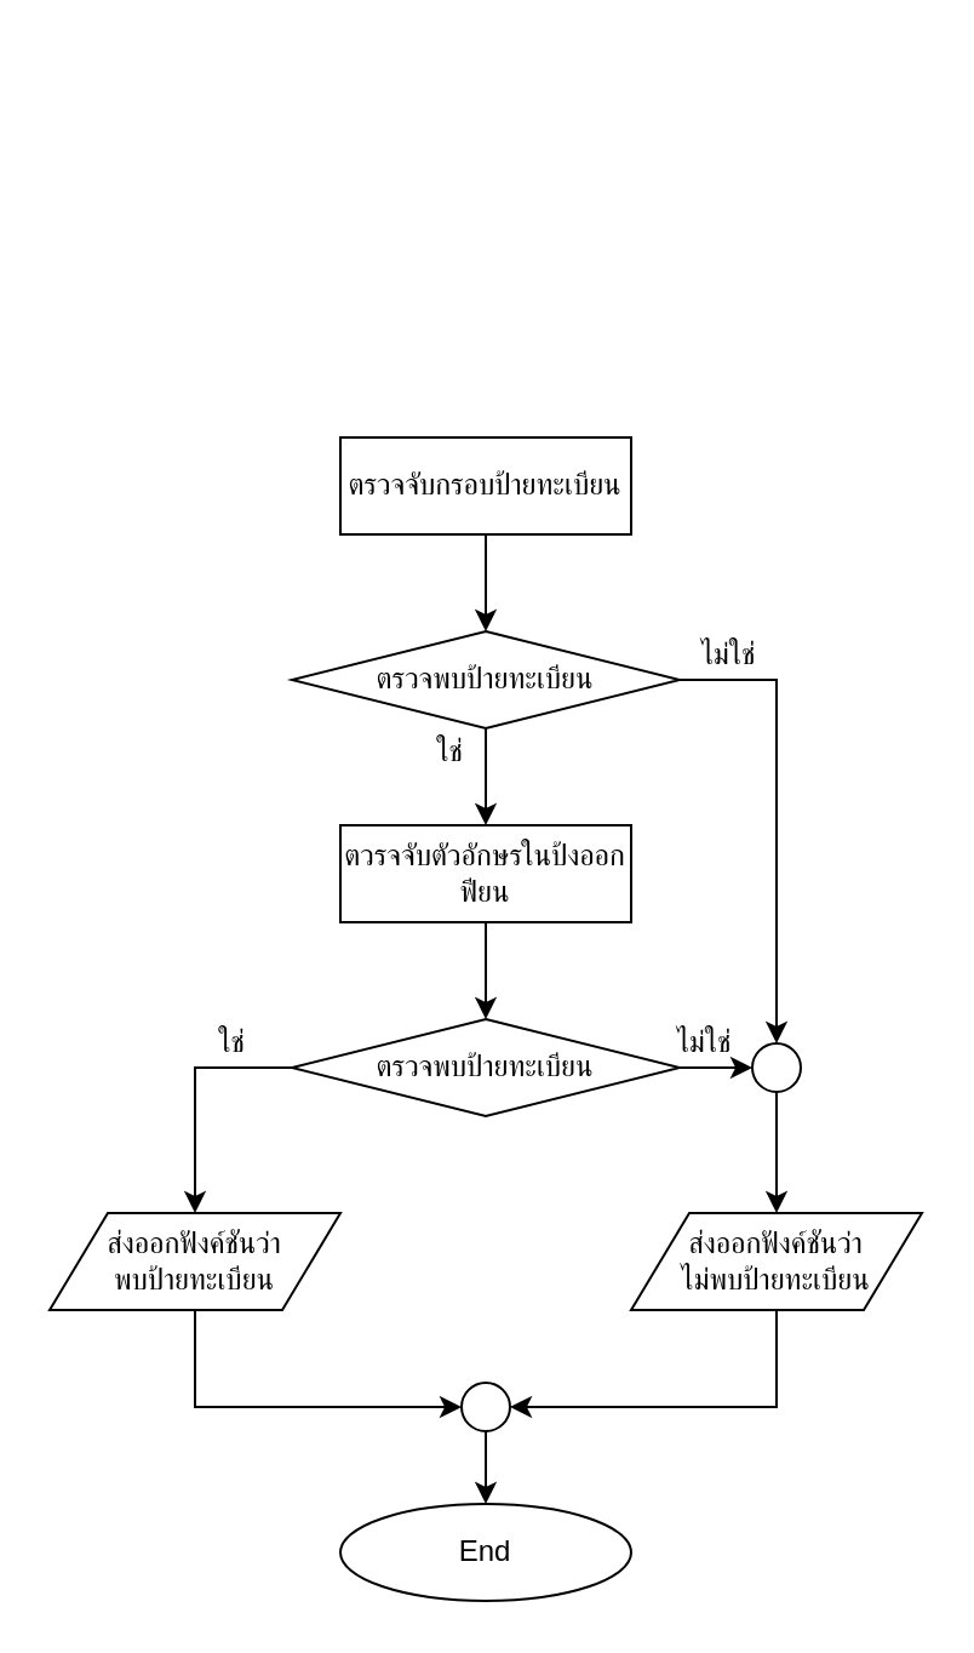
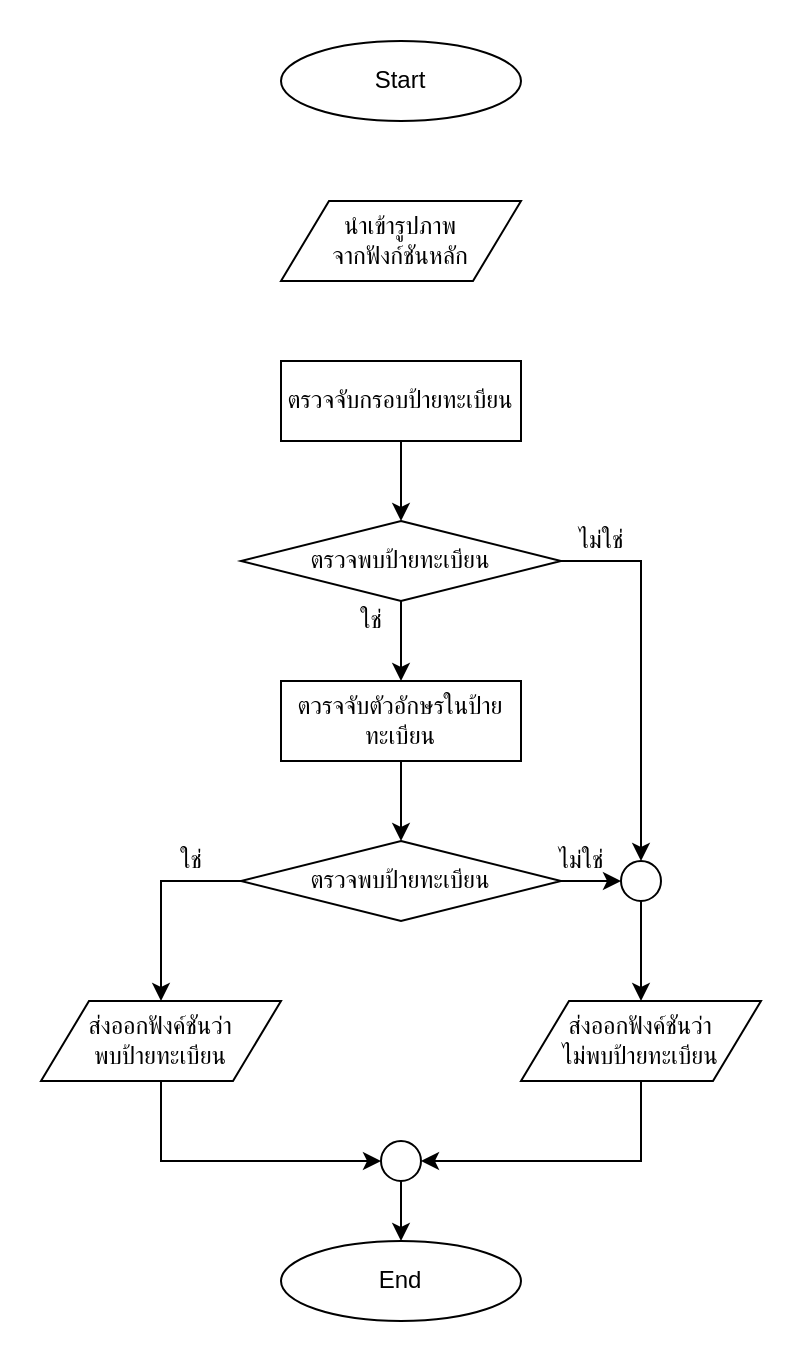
+ <mxCell id="2" value="Start" style="ellipse;whiteSpace=wrap;html=1;" vertex="1" parent="1"><mxGeometry x="140" y="20" width="120" height="40" as="geometry" /></mxCell>
+ <mxCell id="3" value="นำเข้ารูปภาพ&lt;br&gt;จากฟังก์ชันหลัก" style="shape=parallelogram;perimeter=parallelogramPerimeter;whiteSpace=wrap;html=1;" vertex="1" parent="1"><mxGeometry x="140" y="100" width="120" height="40" as="geometry" /></mxCell>
- <mxCell id="19" value="ตวรจจับตัวอักษรในป้งออกฟียน" style="rounded=0;whiteSpace=wrap;html=1;" vertex="1" parent="1"><mxGeometry x="140" y="340" width="120" height="40" as="geometry" /></mxCell>
+ <mxCell id="19" value="ตวรจจับตัวอักษรในป้ายทะเบียน" style="rounded=0;whiteSpace=wrap;html=1;" vertex="1" parent="1"><mxGeometry x="140" y="340" width="120" height="40" as="geometry" /></mxCell>
